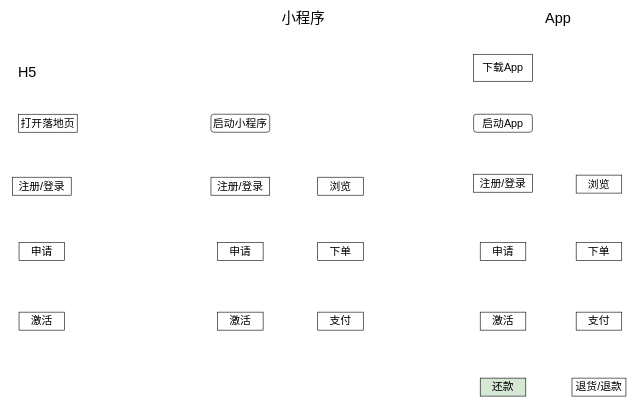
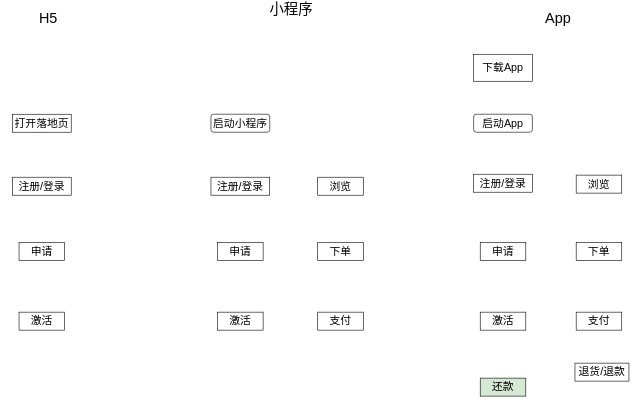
- <mxCell id="4" value="&lt;span style=&quot;font-size: 24px&quot;&gt;小程序&lt;/span&gt;" style="text;html=1;strokeColor=none;fillColor=none;align=center;verticalAlign=middle;whiteSpace=wrap;rounded=0;direction=west;" vertex="1" parent="1"><mxGeometry x="460" y="20" width="90" height="20" as="geometry" /></mxCell>
+ <mxCell id="4" value="&lt;span style=&quot;font-size: 24px&quot;&gt;小程序&lt;/span&gt;" style="text;html=1;strokeColor=none;fillColor=none;align=center;verticalAlign=middle;whiteSpace=wrap;rounded=0;direction=west;" vertex="1" parent="1"><mxGeometry x="440" y="5" width="90" height="20" as="geometry" /></mxCell>
- <mxCell id="3" value="&lt;font style=&quot;font-size: 24px&quot;&gt;H5&lt;/font&gt;" style="text;html=1;strokeColor=none;fillColor=none;align=center;verticalAlign=middle;whiteSpace=wrap;rounded=0;direction=west;" vertex="1" parent="1"><mxGeometry x="25" y="110" width="40" height="20" as="geometry" /></mxCell>
+ <mxCell id="3" value="&lt;font style=&quot;font-size: 24px&quot;&gt;H5&lt;/font&gt;" style="text;html=1;strokeColor=none;fillColor=none;align=center;verticalAlign=middle;whiteSpace=wrap;rounded=0;direction=west;" vertex="1" parent="1"><mxGeometry x="60" y="20" width="40" height="20" as="geometry" /></mxCell>
- <mxCell id="20" value="&lt;font style=&quot;font-size: 18px&quot;&gt;打开落地页&lt;/font&gt;" style="rounded=0;whiteSpace=wrap;html=1;" vertex="1" parent="1"><mxGeometry x="30" y="190" width="98" height="30" as="geometry" /></mxCell>
+ <mxCell id="20" value="&lt;font style=&quot;font-size: 18px&quot;&gt;打开落地页&lt;/font&gt;" style="rounded=0;whiteSpace=wrap;html=1;" vertex="1" parent="1"><mxGeometry x="20" y="190" width="98" height="30" as="geometry" /></mxCell>
- <mxCell id="25" value="&lt;font style=&quot;font-size: 18px&quot;&gt;退货/退款&lt;br&gt;&lt;/font&gt;" style="rounded=0;whiteSpace=wrap;html=1;" vertex="1" parent="1"><mxGeometry x="953" y="630" width="90" height="30" as="geometry" /></mxCell>
+ <mxCell id="25" value="&lt;font style=&quot;font-size: 18px&quot;&gt;退货/退款&lt;br&gt;&lt;/font&gt;" style="rounded=0;whiteSpace=wrap;html=1;" vertex="1" parent="1"><mxGeometry x="958" y="605" width="90" height="30" as="geometry" /></mxCell>
